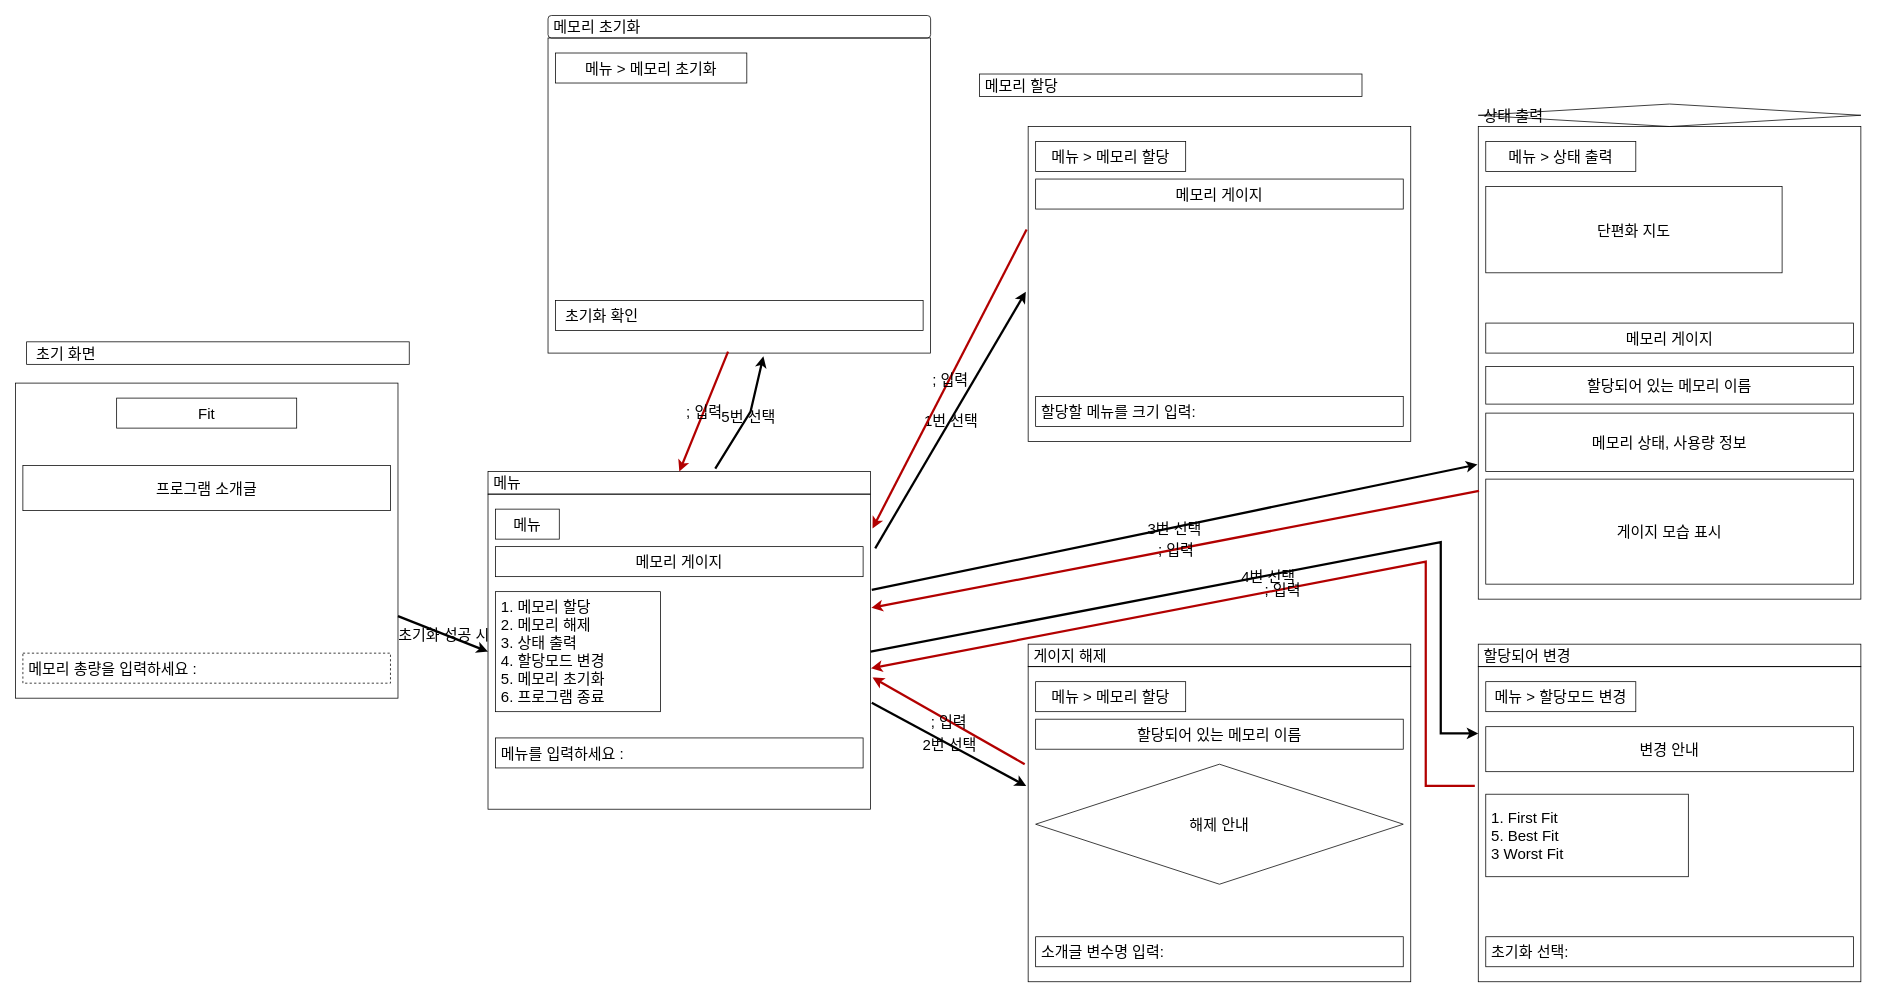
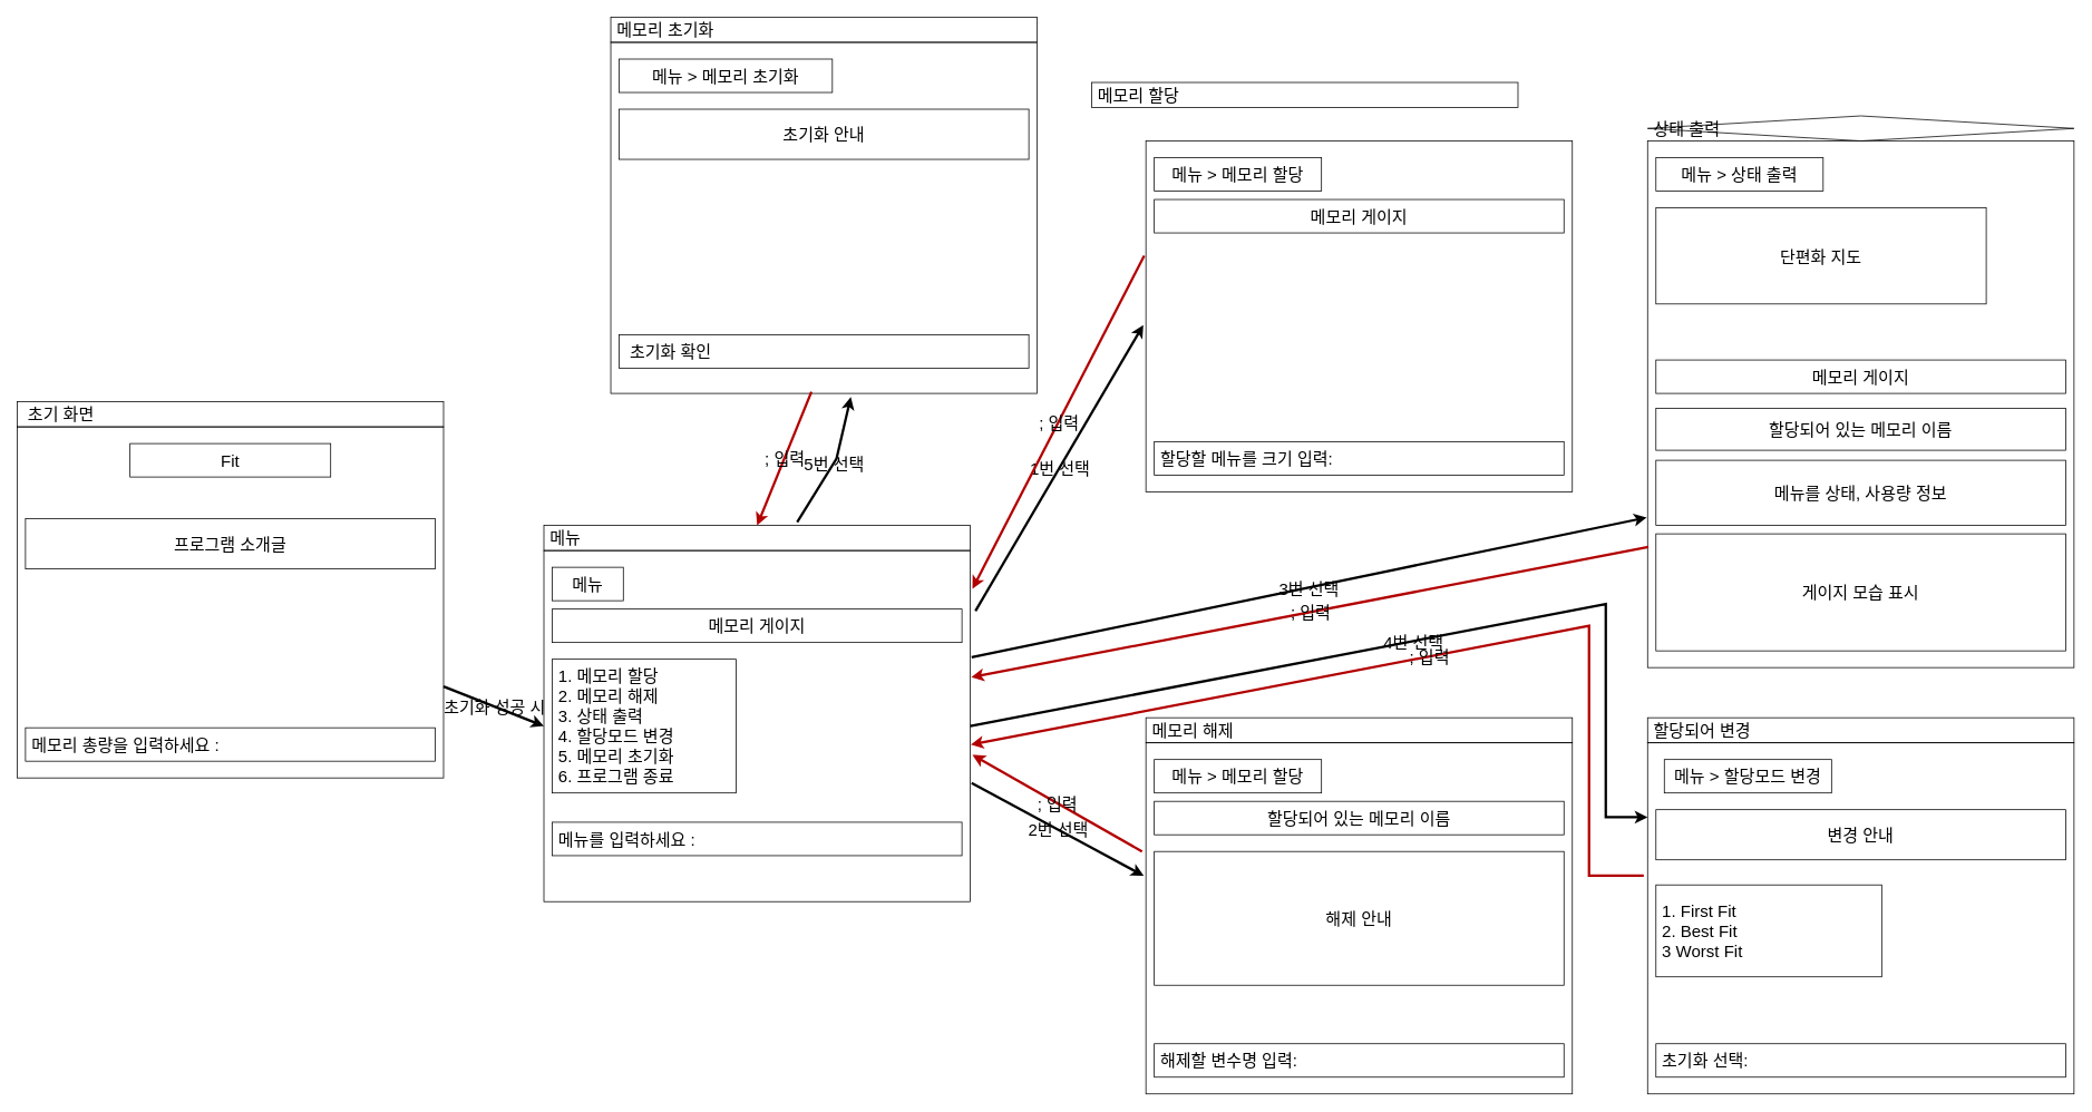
- <mxCell id="59" value="&amp;nbsp;메모리 초기화" style="whiteSpace=wrap;html=1;fontSize=20;align=left;fillColor=none;labelBackgroundColor=none;rounded=1;" vertex="1" parent="1"><mxGeometry x="730" y="20" width="510" height="30" as="geometry" /></mxCell>
+ <mxCell id="59" value="&amp;nbsp;메모리 초기화" style="rounded=0;whiteSpace=wrap;html=1;fontSize=20;align=left;fillColor=none;labelBackgroundColor=none;" vertex="1" parent="1"><mxGeometry x="730" y="20" width="510" height="30" as="geometry" /></mxCell>
+ <mxCell id="60" value="초기화 안내" style="rounded=0;whiteSpace=wrap;html=1;fontSize=20;fillColor=none;labelBackgroundColor=none;" vertex="1" parent="1"><mxGeometry x="740" y="130" width="490" height="60" as="geometry" /></mxCell>
- <mxCell id="6" value="&amp;nbsp; 초기 화면" style="rounded=0;whiteSpace=wrap;html=1;fontSize=20;align=left;fillColor=none;labelBackgroundColor=none;" parent="1" vertex="1"><mxGeometry x="35" y="455" width="510" height="30" as="geometry" /></mxCell>
+ <mxCell id="6" value="&amp;nbsp; 초기 화면" style="rounded=0;whiteSpace=wrap;html=1;fontSize=20;align=left;fillColor=none;labelBackgroundColor=none;" parent="1" vertex="1"><mxGeometry x="20" y="480" width="510" height="30" as="geometry" /></mxCell>
- <mxCell id="36" value="메모리 상태, 사용량 정보" style="rounded=0;whiteSpace=wrap;html=1;fontSize=20;fillColor=none;labelBackgroundColor=none;" parent="1" vertex="1"><mxGeometry x="1980" y="550" width="490" height="78" as="geometry" /></mxCell>
+ <mxCell id="36" value="메뉴를 상태, 사용량 정보" style="rounded=0;whiteSpace=wrap;html=1;fontSize=20;fillColor=none;labelBackgroundColor=none;" parent="1" vertex="1"><mxGeometry x="1980" y="550" width="490" height="78" as="geometry" /></mxCell>
- <mxCell id="27" value="&amp;nbsp;게이지 해제" style="rounded=0;whiteSpace=wrap;html=1;fontSize=20;align=left;fillColor=none;labelBackgroundColor=none;" parent="1" vertex="1"><mxGeometry x="1370" y="858" width="510" height="30" as="geometry" /></mxCell>
+ <mxCell id="27" value="&amp;nbsp;메모리 해제" style="rounded=0;whiteSpace=wrap;html=1;fontSize=20;align=left;fillColor=none;labelBackgroundColor=none;" parent="1" vertex="1"><mxGeometry x="1370" y="858" width="510" height="30" as="geometry" /></mxCell>
- <mxCell id="5" value="&amp;nbsp;메모리 총량을 입력하세요 :" style="rounded=0;whiteSpace=wrap;html=1;fontSize=20;align=left;fillColor=none;labelBackgroundColor=none;dashed=1;" parent="1" vertex="1"><mxGeometry x="30" y="870" width="490" height="40" as="geometry" /></mxCell>
+ <mxCell id="5" value="&amp;nbsp;메모리 총량을 입력하세요 :" style="rounded=0;whiteSpace=wrap;html=1;fontSize=20;align=left;fillColor=none;labelBackgroundColor=none;" parent="1" vertex="1"><mxGeometry x="30" y="870" width="490" height="40" as="geometry" /></mxCell>
- <mxCell id="30" value="메뉴 &amp;gt; 할당모드 변경" style="rounded=0;whiteSpace=wrap;html=1;fontSize=20;fillColor=none;labelBackgroundColor=none;" parent="1" vertex="1"><mxGeometry x="1980" y="908" width="200" height="40" as="geometry" /></mxCell>
+ <mxCell id="30" value="메뉴 &amp;gt; 할당모드 변경" style="rounded=0;whiteSpace=wrap;html=1;fontSize=20;fillColor=none;labelBackgroundColor=none;" parent="1" vertex="1"><mxGeometry x="1990" y="908" width="200" height="40" as="geometry" /></mxCell>
- <mxCell id="28" value="해제 안내" style="rhombus;whiteSpace=wrap;html=1;fontSize=20;fillColor=none;labelBackgroundColor=none;" parent="1" vertex="1"><mxGeometry x="1380" y="1018" width="490" height="160" as="geometry" /></mxCell>
+ <mxCell id="28" value="해제 안내" style="rounded=0;whiteSpace=wrap;html=1;fontSize=20;fillColor=none;labelBackgroundColor=none;" parent="1" vertex="1"><mxGeometry x="1380" y="1018" width="490" height="160" as="geometry" /></mxCell>
- <mxCell id="33" value="&lt;div style=&quot;&quot;&gt;&lt;span style=&quot;&quot;&gt;&amp;nbsp;1. First Fit&lt;/span&gt;&lt;/div&gt;&amp;nbsp;5. Best Fit&lt;br&gt;&amp;nbsp;3 Worst Fit" style="rounded=0;whiteSpace=wrap;html=1;fontSize=20;align=left;fillColor=none;labelBackgroundColor=none;" parent="1" vertex="1"><mxGeometry x="1980" y="1058" width="270" height="110" as="geometry" /></mxCell>
+ <mxCell id="33" value="&lt;div style=&quot;&quot;&gt;&lt;span style=&quot;&quot;&gt;&amp;nbsp;1. First Fit&lt;/span&gt;&lt;/div&gt;&amp;nbsp;2. Best Fit&lt;br&gt;&amp;nbsp;3 Worst Fit" style="rounded=0;whiteSpace=wrap;html=1;fontSize=20;align=left;fillColor=none;labelBackgroundColor=none;" parent="1" vertex="1"><mxGeometry x="1980" y="1058" width="270" height="110" as="geometry" /></mxCell>
- <mxCell id="26" value="&amp;nbsp;소개글 변수명 입력:" style="rounded=0;whiteSpace=wrap;html=1;fontSize=20;align=left;fillColor=none;labelBackgroundColor=none;" parent="1" vertex="1"><mxGeometry x="1380" y="1248" width="490" height="40" as="geometry" /></mxCell>
+ <mxCell id="26" value="&amp;nbsp;해제할 변수명 입력:" style="rounded=0;whiteSpace=wrap;html=1;fontSize=20;align=left;fillColor=none;labelBackgroundColor=none;" parent="1" vertex="1"><mxGeometry x="1380" y="1248" width="490" height="40" as="geometry" /></mxCell>
